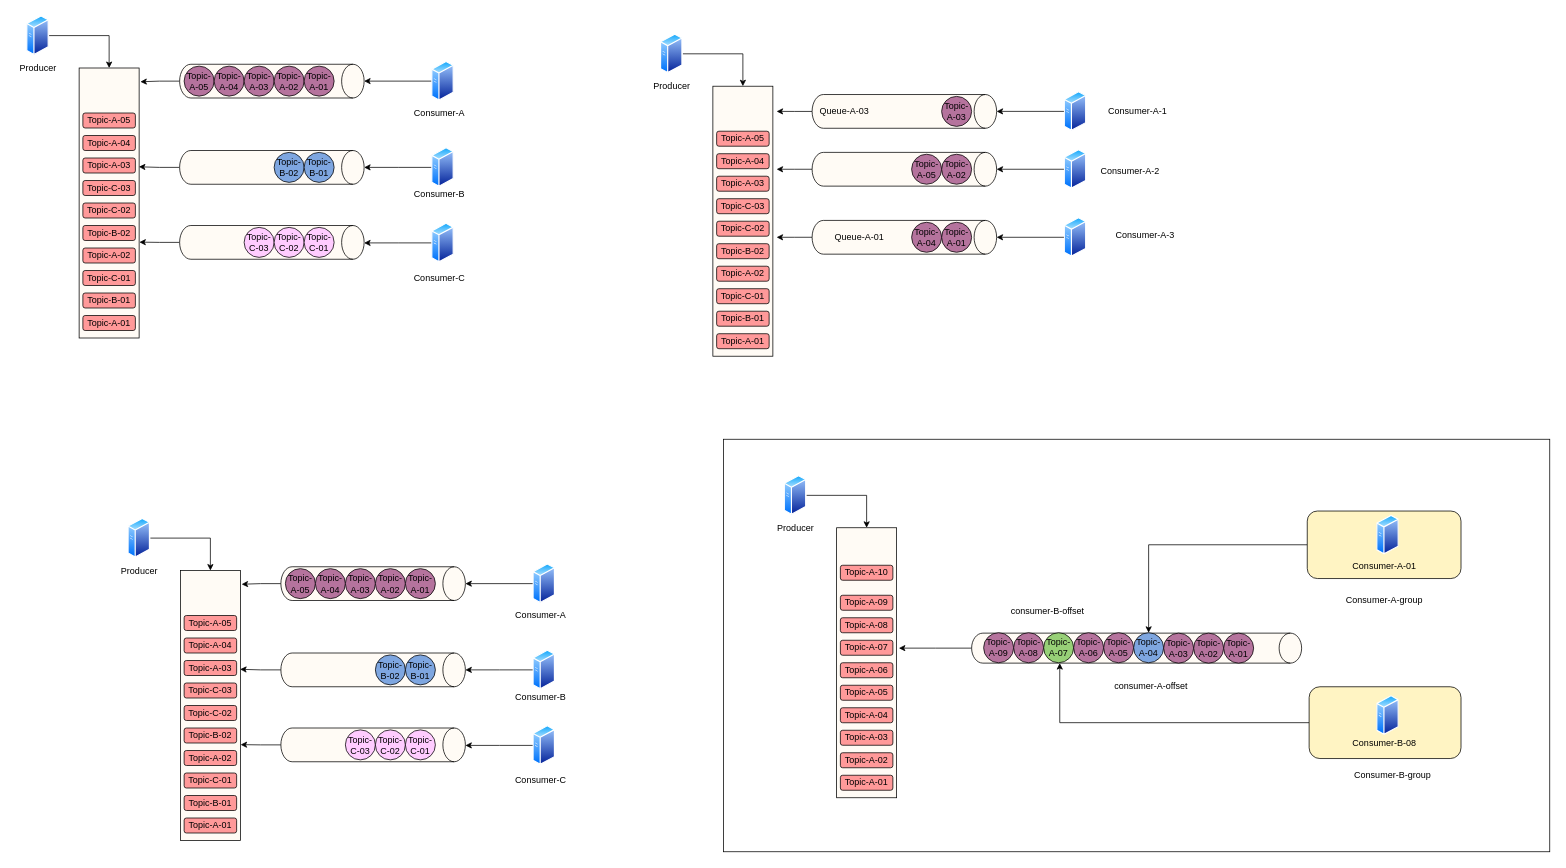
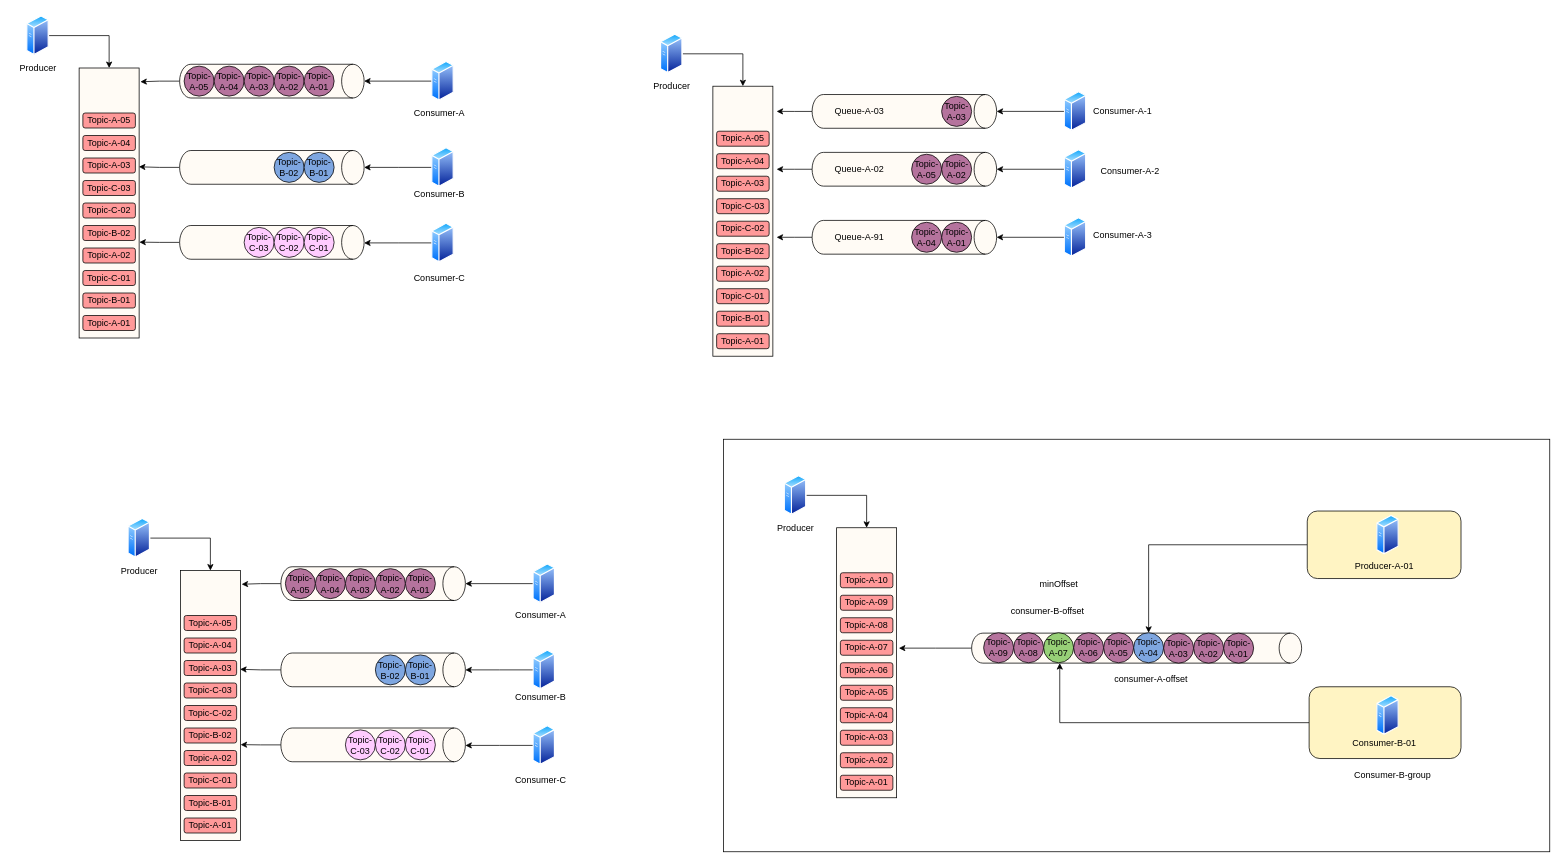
- <mxCell id="82" value="Queue-A-03" style="text;html=1;align=center;verticalAlign=middle;resizable=0;points=[];autosize=1;strokeColor=none;fillColor=none;" parent="1" vertex="1"><mxGeometry x="1085" y="137.86" width="80" height="20" as="geometry" /></mxCell>
+ <mxCell id="82" value="Queue-A-03" style="text;html=1;align=center;verticalAlign=middle;resizable=0;points=[];autosize=1;strokeColor=none;fillColor=none;" parent="1" vertex="1"><mxGeometry x="1105" y="137.86" width="80" height="20" as="geometry" /></mxCell>
- <mxCell id="64" value="Consumer-A-1" style="text;html=1;align=center;verticalAlign=middle;resizable=0;points=[];autosize=1;strokeColor=none;fillColor=none;" parent="1" vertex="1"><mxGeometry x="1471" y="137.5" width="90" height="20" as="geometry" /></mxCell>
+ <mxCell id="64" value="Consumer-A-1" style="text;html=1;align=center;verticalAlign=middle;resizable=0;points=[];autosize=1;strokeColor=none;fillColor=none;" parent="1" vertex="1"><mxGeometry x="1451" y="137.5" width="90" height="20" as="geometry" /></mxCell>
+ <mxCell id="81" value="Queue-A-02" style="text;html=1;align=center;verticalAlign=middle;resizable=0;points=[];autosize=1;strokeColor=none;fillColor=none;" parent="1" vertex="1"><mxGeometry x="1105" y="215" width="80" height="20" as="geometry" /></mxCell>
- <mxCell id="79" value="Consumer-A-3" style="text;html=1;align=center;verticalAlign=middle;resizable=0;points=[];autosize=1;strokeColor=none;fillColor=none;" parent="1" vertex="1"><mxGeometry x="1481" y="303.22" width="90" height="20" as="geometry" /></mxCell>
+ <mxCell id="79" value="Consumer-A-3" style="text;html=1;align=center;verticalAlign=middle;resizable=0;points=[];autosize=1;strokeColor=none;fillColor=none;" parent="1" vertex="1"><mxGeometry x="1451" y="303.22" width="90" height="20" as="geometry" /></mxCell>
- <mxCell id="80" value="Queue-A-01" style="text;html=1;align=center;verticalAlign=middle;resizable=0;points=[];autosize=1;strokeColor=none;fillColor=none;" parent="1" vertex="1"><mxGeometry x="1105" y="305.72" width="80" height="20" as="geometry" /></mxCell>
+ <mxCell id="80" value="Queue-A-91" style="text;html=1;align=center;verticalAlign=middle;resizable=0;points=[];autosize=1;strokeColor=none;fillColor=none;" parent="1" vertex="1"><mxGeometry x="1105" y="305.72" width="80" height="20" as="geometry" /></mxCell>
- <mxCell id="149" value="Consumer-A-01" style="text;html=1;align=center;verticalAlign=middle;resizable=0;points=[];autosize=1;strokeColor=none;fillColor=none;" vertex="1" parent="1"><mxGeometry x="1795" y="745.14" width="100" height="20" as="geometry" /></mxCell>
+ <mxCell id="149" value="Producer-A-01" style="text;html=1;align=center;verticalAlign=middle;resizable=0;points=[];autosize=1;strokeColor=none;fillColor=none;" vertex="1" parent="1"><mxGeometry x="1795" y="745.14" width="100" height="20" as="geometry" /></mxCell>
- <mxCell id="141" value="Topic-A-10" style="rounded=1;whiteSpace=wrap;html=1;fillColor=#FF9999;" vertex="1" parent="1"><mxGeometry x="1120" y="753" width="70" height="20" as="geometry" /></mxCell>
+ <mxCell id="141" value="Topic-A-10" style="rounded=1;whiteSpace=wrap;html=1;fillColor=#FF9999;" vertex="1" parent="1"><mxGeometry x="1120" y="763" width="70" height="20" as="geometry" /></mxCell>
+ <mxCell id="155" value="minOffset" style="text;html=1;align=center;verticalAlign=middle;resizable=0;points=[];autosize=1;strokeColor=none;fillColor=none;" vertex="1" parent="1"><mxGeometry x="1376" y="767.5" width="70" height="20" as="geometry" /></mxCell>
- <mxCell id="151" value="Consumer-A-group" style="text;html=1;align=center;verticalAlign=middle;resizable=0;points=[];autosize=1;strokeColor=none;fillColor=none;" vertex="1" parent="1"><mxGeometry x="1785" y="790" width="120" height="20" as="geometry" /></mxCell>
- <mxCell id="152" value="consumer-A-offset" style="text;html=1;align=center;verticalAlign=middle;resizable=0;points=[];autosize=1;strokeColor=none;fillColor=none;" vertex="1" parent="1"><mxGeometry x="1479" y="905" width="110" height="20" as="geometry" /></mxCell>
+ <mxCell id="152" value="consumer-A-offset" style="text;html=1;align=center;verticalAlign=middle;resizable=0;points=[];autosize=1;strokeColor=none;fillColor=none;" vertex="1" parent="1"><mxGeometry x="1479" y="895" width="110" height="20" as="geometry" /></mxCell>
- <mxCell id="150" value="Consumer-B-08" style="text;html=1;align=center;verticalAlign=middle;resizable=0;points=[];autosize=1;strokeColor=none;fillColor=none;" vertex="1" parent="1"><mxGeometry x="1795" y="980" width="100" height="20" as="geometry" /></mxCell>
+ <mxCell id="150" value="Consumer-B-01" style="text;html=1;align=center;verticalAlign=middle;resizable=0;points=[];autosize=1;strokeColor=none;fillColor=none;" vertex="1" parent="1"><mxGeometry x="1795" y="980" width="100" height="20" as="geometry" /></mxCell>
